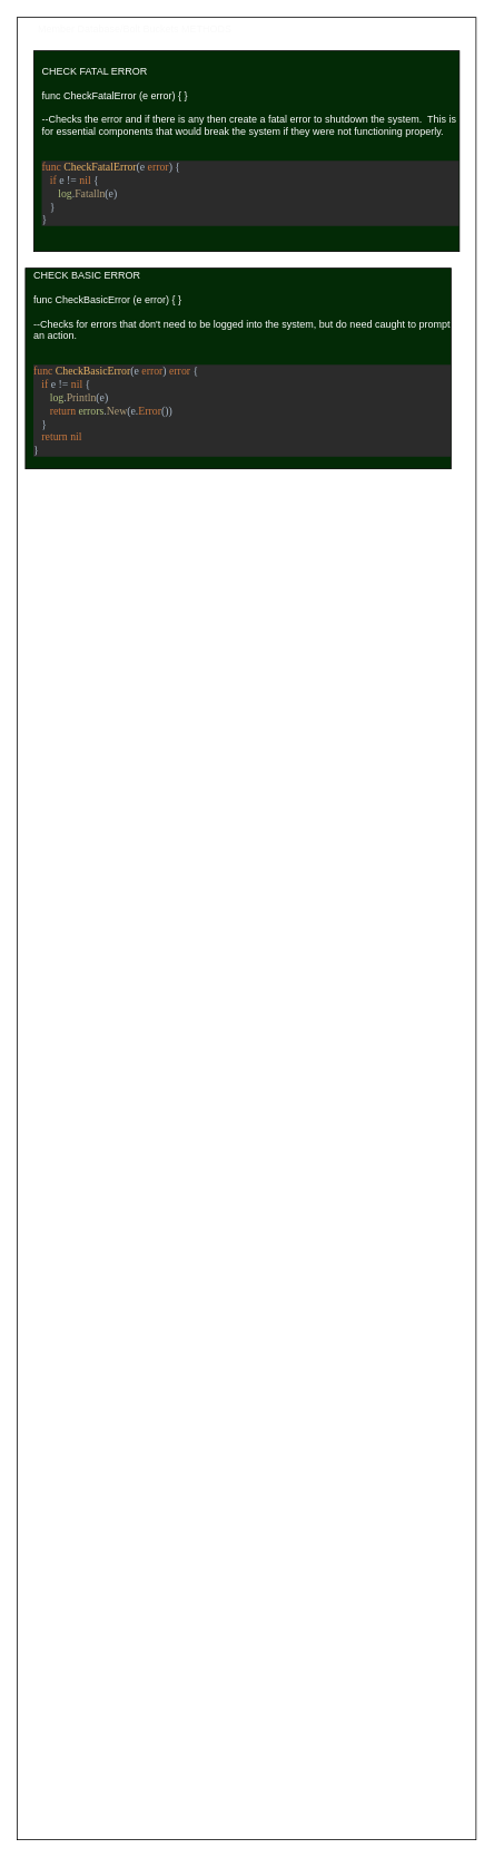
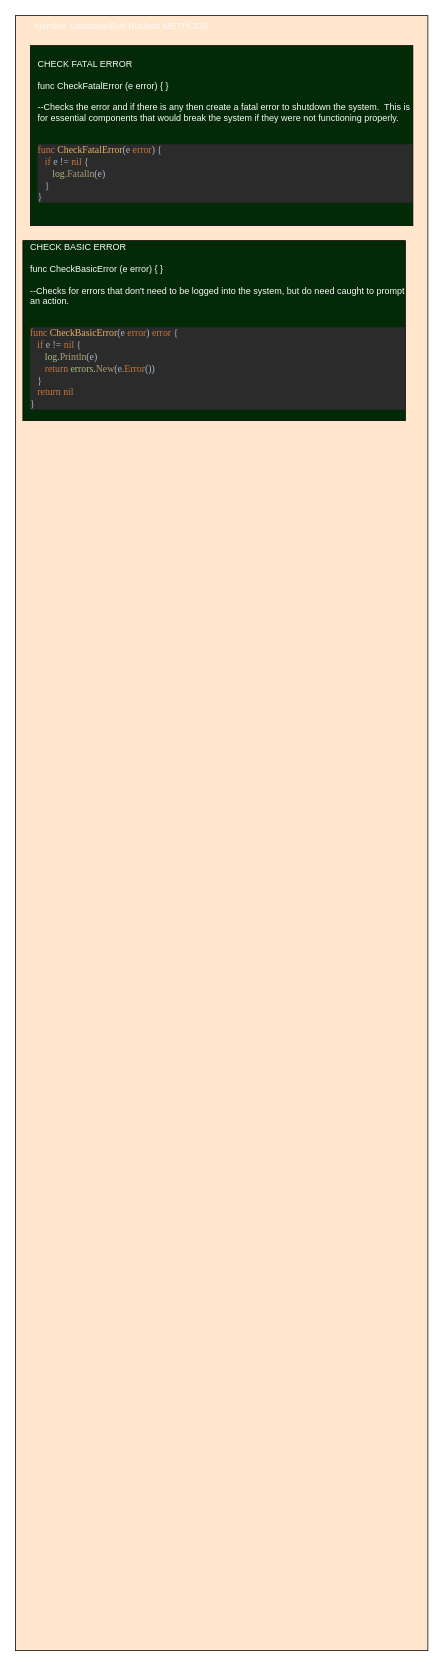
- <mxCell id="2" value="&amp;nbsp;&amp;nbsp;&amp;nbsp;&amp;nbsp;&amp;nbsp;&amp;nbsp; Member Database/Bolt Buckets METHODS" style="rounded=0;whiteSpace=wrap;html=1;fontColor=#FAFAFA;align=left;verticalAlign=top;" vertex="1" parent="1"><mxGeometry x="20" y="20" width="550" height="2180" as="geometry" /></mxCell>
+ <mxCell id="2" value="&amp;nbsp;&amp;nbsp;&amp;nbsp;&amp;nbsp;&amp;nbsp;&amp;nbsp; Member Database/Bolt Buckets METHODS" style="rounded=0;whiteSpace=wrap;html=1;fontColor=#FAFAFA;align=left;verticalAlign=top;fillColor=#ffe6cc;" vertex="1" parent="1"><mxGeometry x="20" y="20" width="550" height="2180" as="geometry" /></mxCell>
